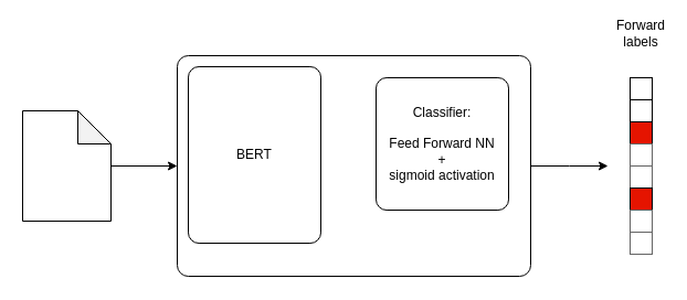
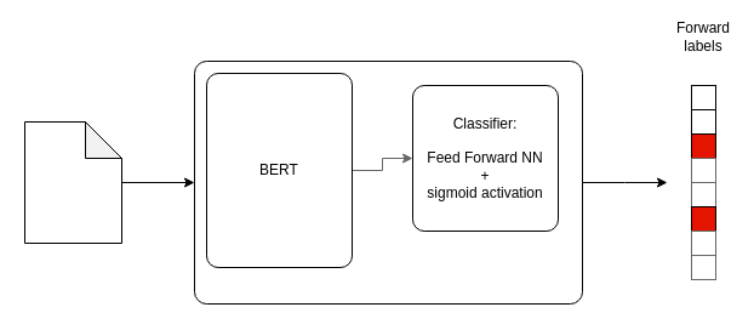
+ <mxCell id="6" style="edgeStyle=orthogonalEdgeStyle;rounded=0;orthogonalLoop=1;jettySize=auto;html=1;entryX=0;entryY=0.5;entryDx=0;entryDy=0;strokeColor=#666666;" edge="1" parent="1" source="7" target="8"><mxGeometry relative="1" as="geometry" /></mxCell>
